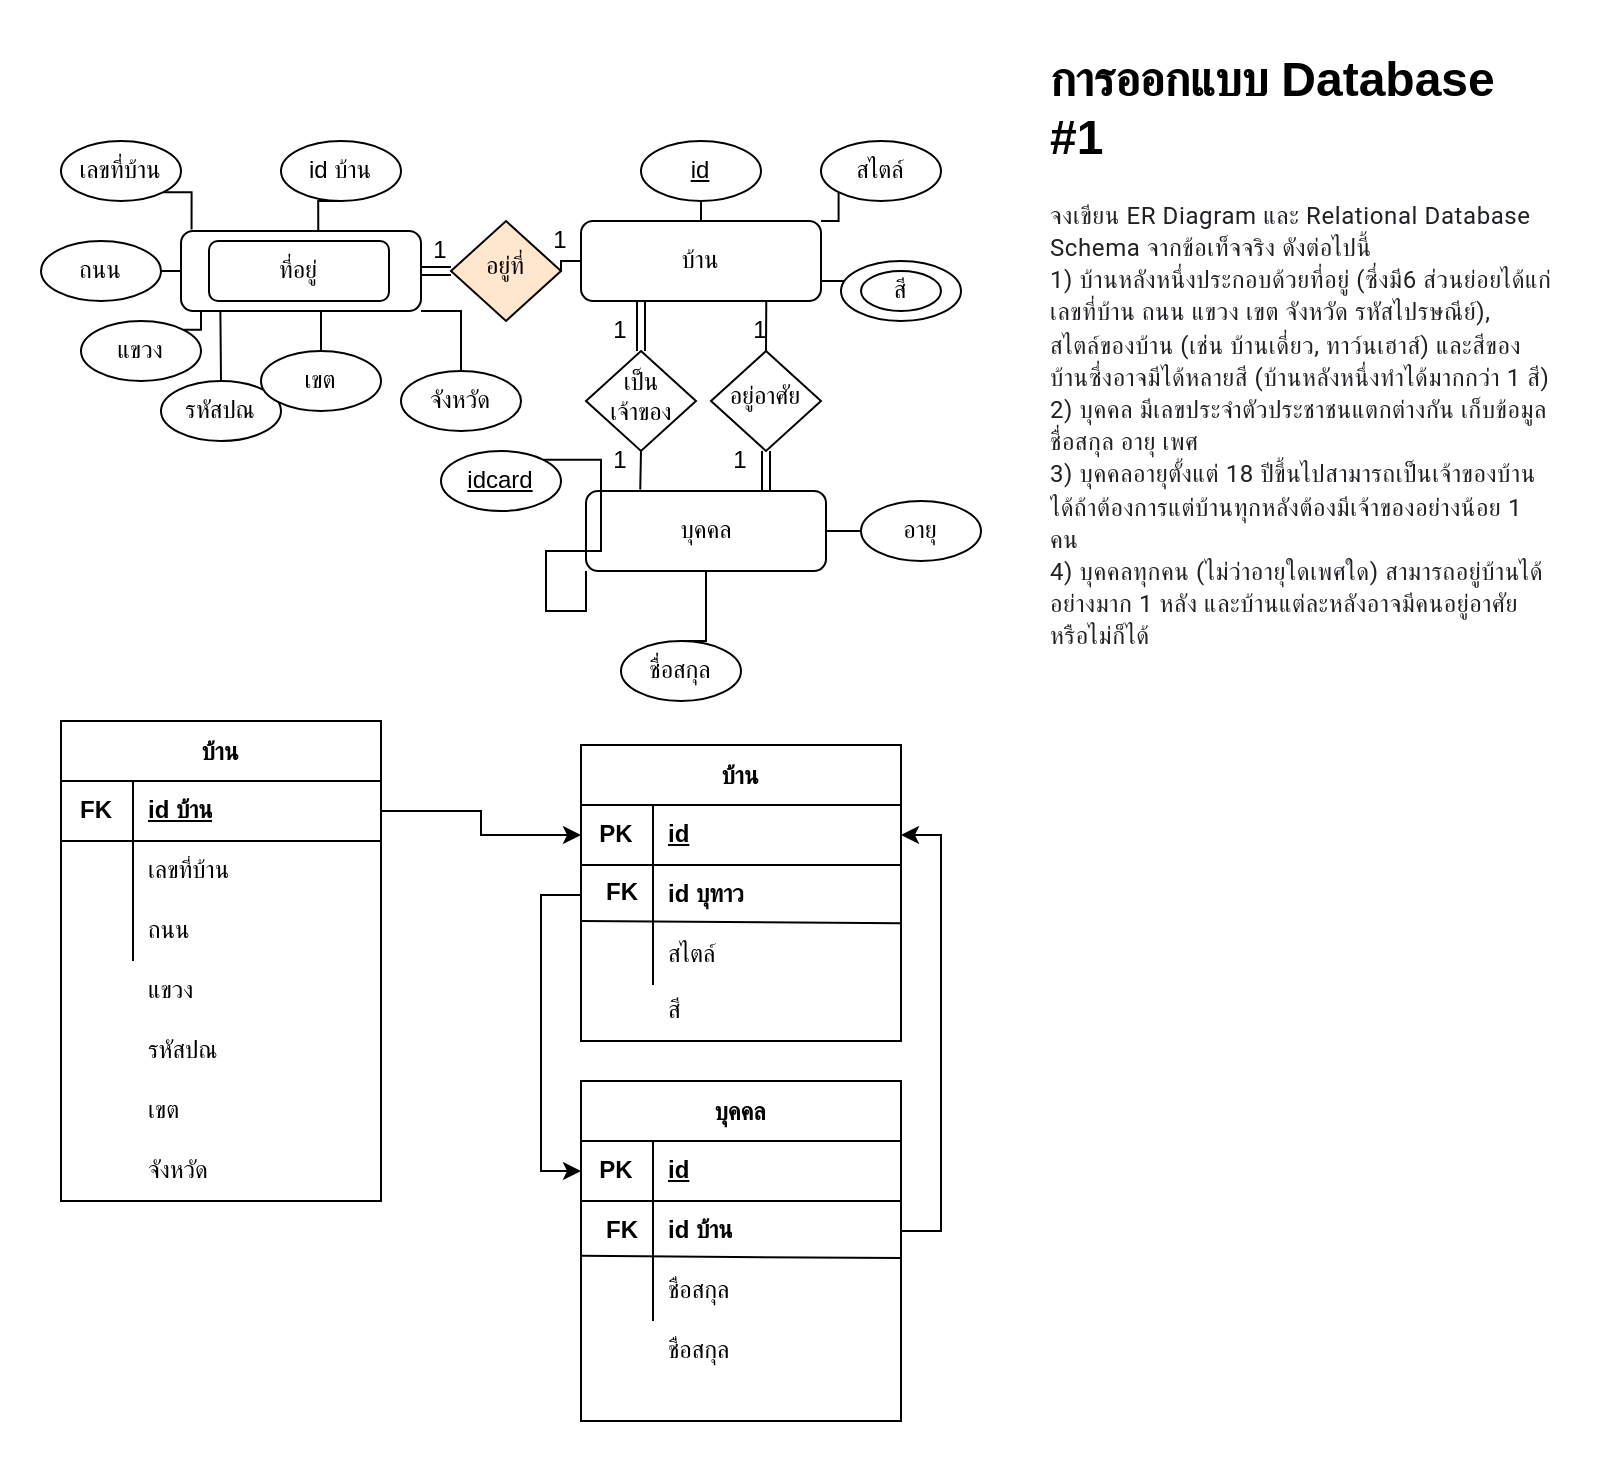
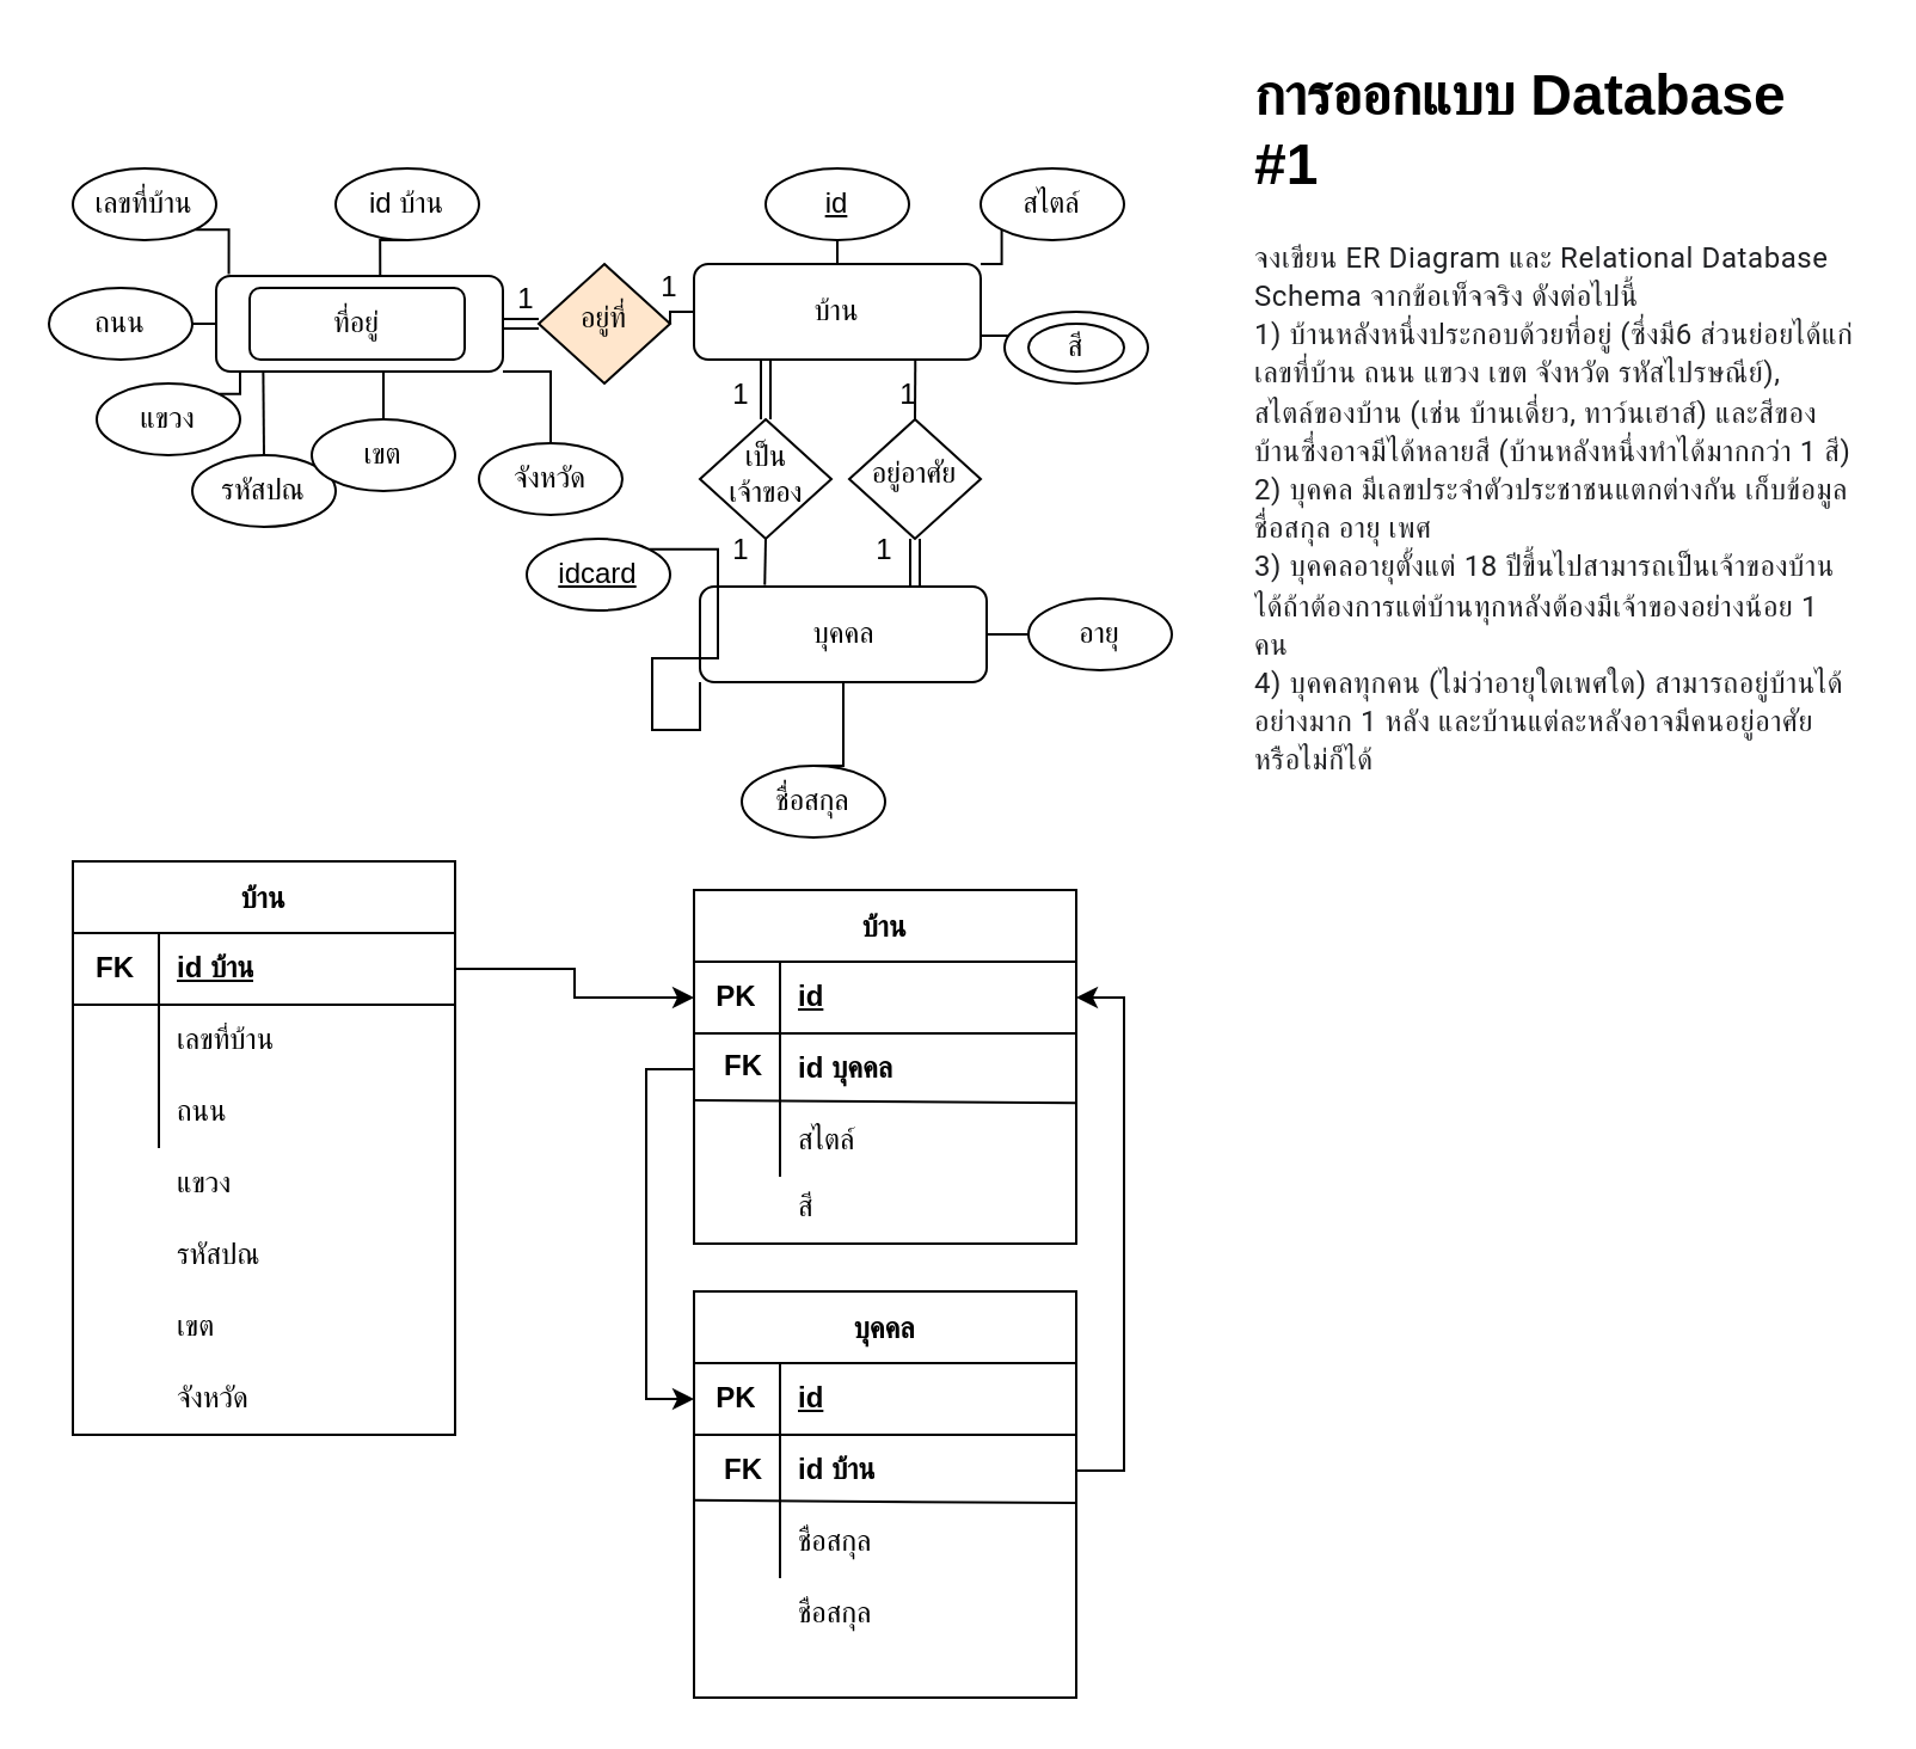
- <mxCell id="56" value="id บุทาว" style="shape=partialRectangle;html=1;whiteSpace=wrap;connectable=0;fillColor=none;top=0;left=0;bottom=0;right=0;align=left;spacingLeft=6;overflow=hidden;fontStyle=1" vertex="1" parent="54"><mxGeometry x="36" width="124" height="30" as="geometry" /></mxCell>
+ <mxCell id="56" value="id บุคคล" style="shape=partialRectangle;html=1;whiteSpace=wrap;connectable=0;fillColor=none;top=0;left=0;bottom=0;right=0;align=left;spacingLeft=6;overflow=hidden;fontStyle=1" vertex="1" parent="54"><mxGeometry x="36" width="124" height="30" as="geometry" /></mxCell>
